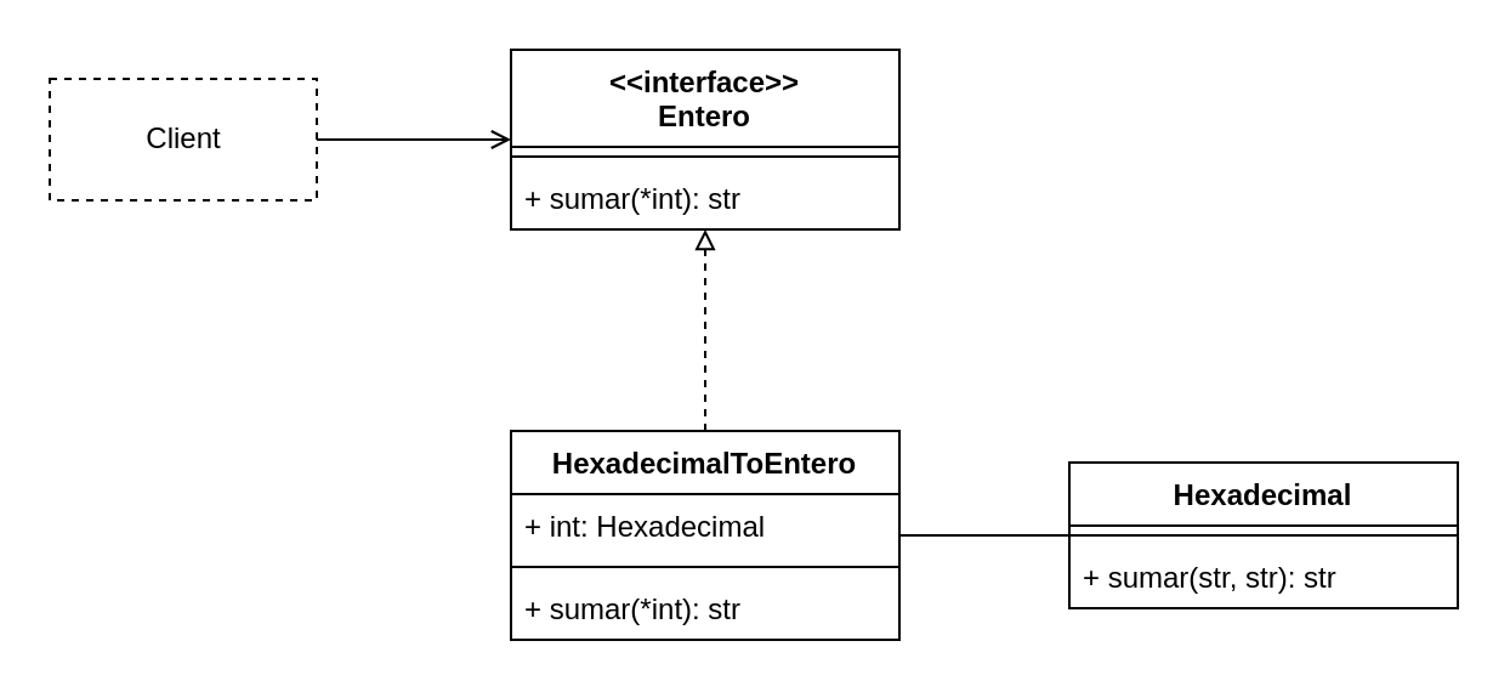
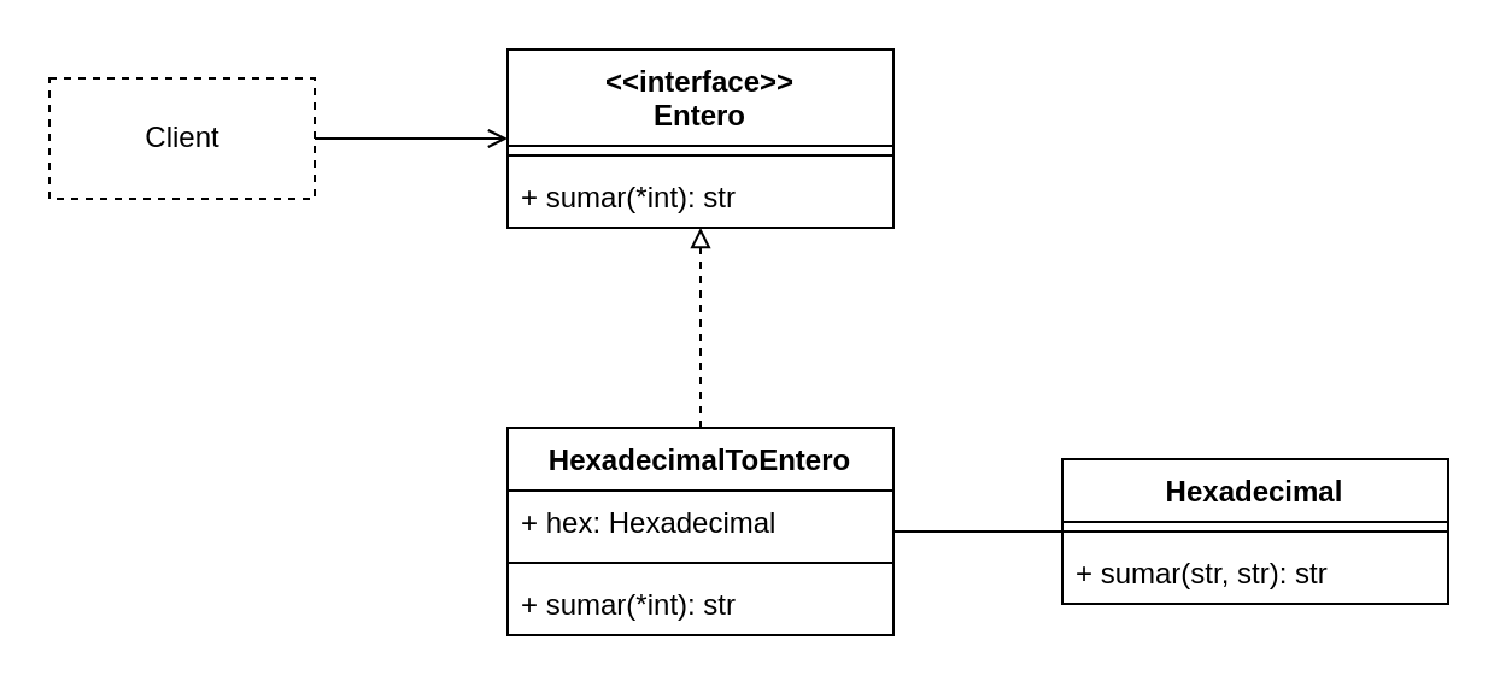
- <mxCell id="8" value="+ int: Hexadecimal" style="text;strokeColor=none;fillColor=none;align=left;verticalAlign=top;spacingLeft=4;spacingRight=4;overflow=hidden;rotatable=0;points=[[0,0.5],[1,0.5]];portConstraint=eastwest;" vertex="1" parent="7"><mxGeometry y="26" width="160" height="26" as="geometry" /></mxCell>
+ <mxCell id="8" value="+ hex: Hexadecimal" style="text;strokeColor=none;fillColor=none;align=left;verticalAlign=top;spacingLeft=4;spacingRight=4;overflow=hidden;rotatable=0;points=[[0,0.5],[1,0.5]];portConstraint=eastwest;" vertex="1" parent="7"><mxGeometry y="26" width="160" height="26" as="geometry" /></mxCell>
